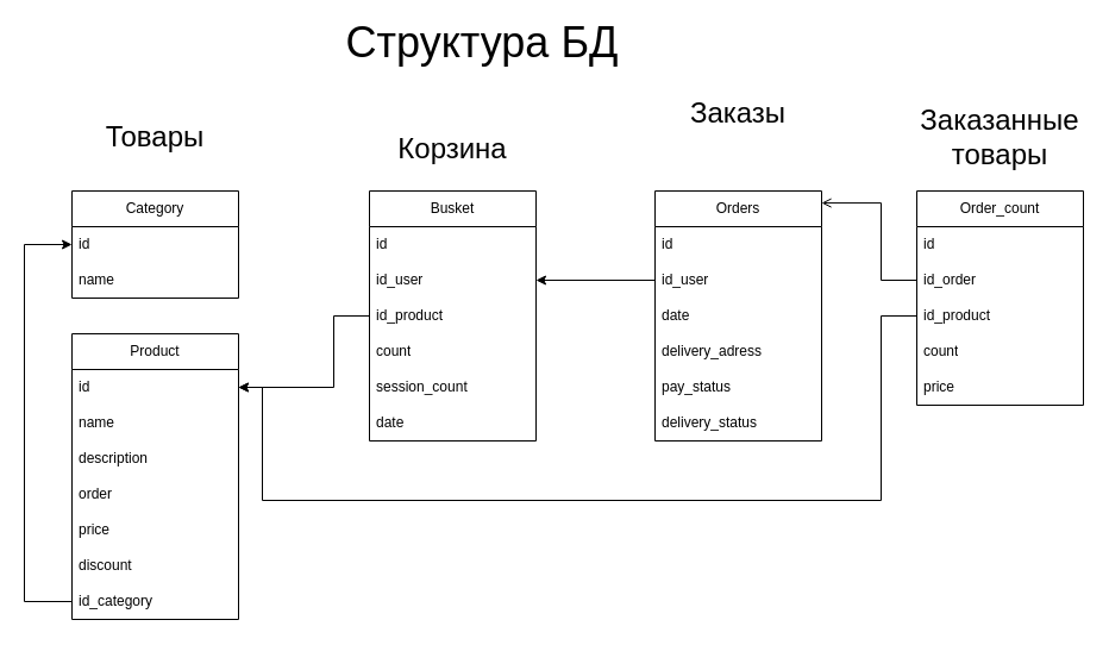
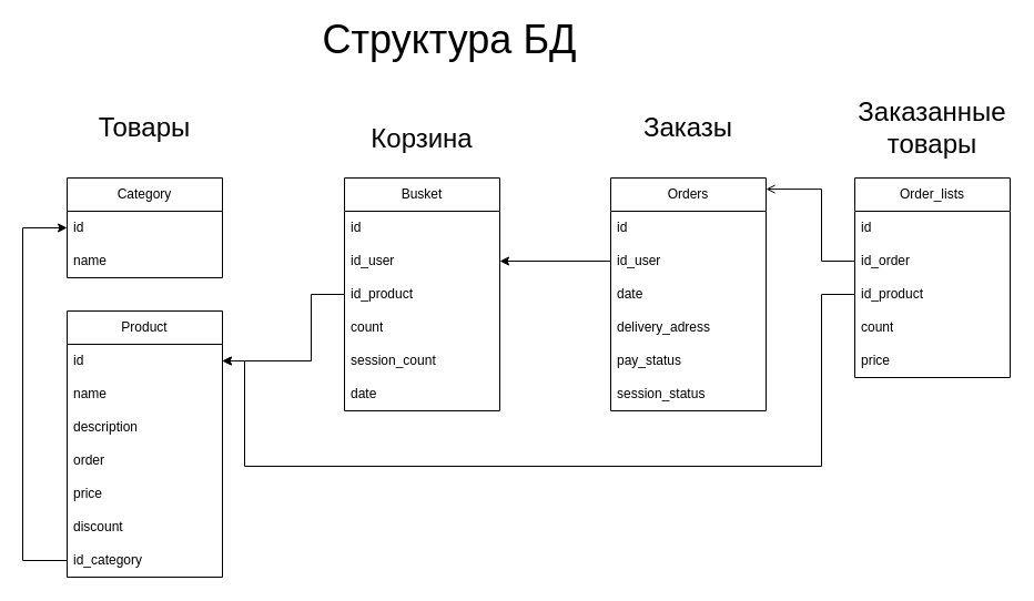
- <mxCell id="25" value="&lt;font style=&quot;font-size: 24px;&quot;&gt;Заказы&lt;/font&gt;" style="text;html=1;strokeColor=none;fillColor=none;align=center;verticalAlign=middle;whiteSpace=wrap;rounded=0;" parent="1" vertex="1"><mxGeometry x="590" y="80" width="60" height="30" as="geometry" /></mxCell>
+ <mxCell id="25" value="&lt;font style=&quot;font-size: 24px;&quot;&gt;Заказы&lt;/font&gt;" style="text;html=1;strokeColor=none;fillColor=none;align=center;verticalAlign=middle;whiteSpace=wrap;rounded=0;" parent="1" vertex="1"><mxGeometry x="590" y="100" width="60" height="30" as="geometry" /></mxCell>
- <mxCell id="34" value="Order_count" style="swimlane;fontStyle=0;childLayout=stackLayout;horizontal=1;startSize=30;horizontalStack=0;resizeParent=1;resizeParentMax=0;resizeLast=0;collapsible=1;marginBottom=0;whiteSpace=wrap;html=1;" parent="1" vertex="1"><mxGeometry x="770" y="160" width="140" height="180" as="geometry" /></mxCell>
+ <mxCell id="34" value="Order_lists" style="swimlane;fontStyle=0;childLayout=stackLayout;horizontal=1;startSize=30;horizontalStack=0;resizeParent=1;resizeParentMax=0;resizeLast=0;collapsible=1;marginBottom=0;whiteSpace=wrap;html=1;" parent="1" vertex="1"><mxGeometry x="770" y="160" width="140" height="180" as="geometry" /></mxCell>
- <mxCell id="32" value="delivery_status" style="text;strokeColor=none;fillColor=none;align=left;verticalAlign=middle;spacingLeft=4;spacingRight=4;overflow=hidden;points=[[0,0.5],[1,0.5]];portConstraint=eastwest;rotatable=0;whiteSpace=wrap;html=1;" parent="26" vertex="1"><mxGeometry y="180" width="140" height="30" as="geometry" /></mxCell>
+ <mxCell id="32" value="session_status" style="text;strokeColor=none;fillColor=none;align=left;verticalAlign=middle;spacingLeft=4;spacingRight=4;overflow=hidden;points=[[0,0.5],[1,0.5]];portConstraint=eastwest;rotatable=0;whiteSpace=wrap;html=1;" parent="26" vertex="1"><mxGeometry y="180" width="140" height="30" as="geometry" /></mxCell>
